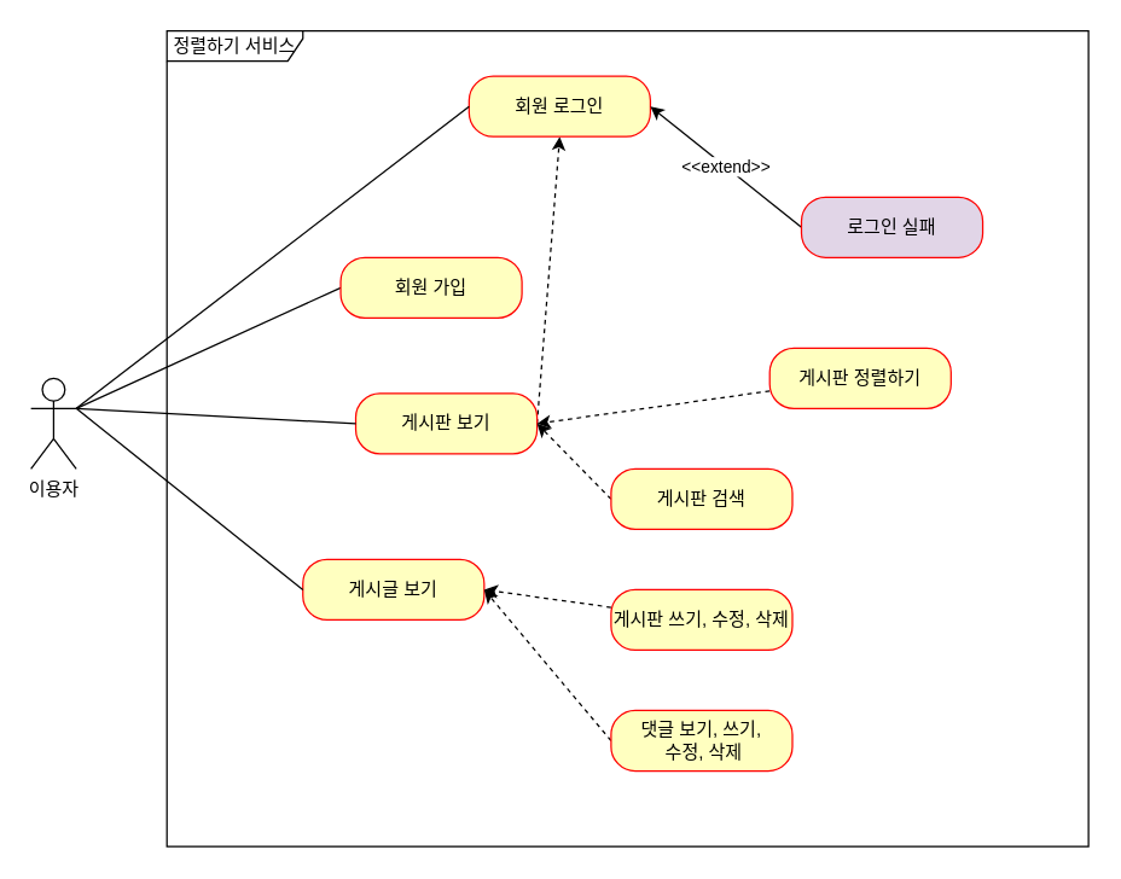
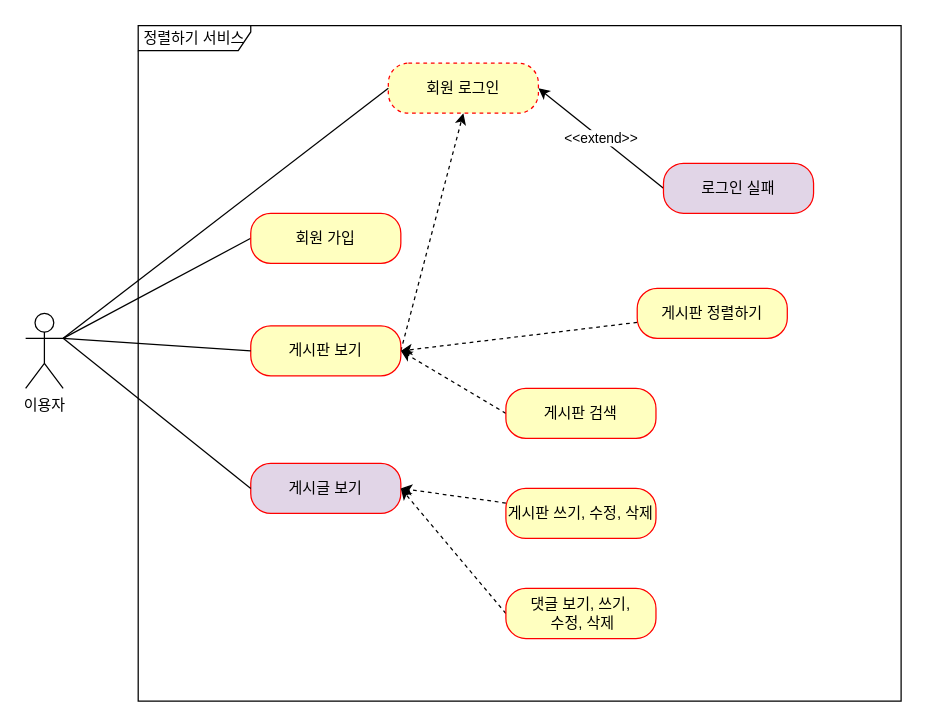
- <mxCell id="9" value="회원 로그인" style="rounded=1;whiteSpace=wrap;html=1;arcSize=40;fontColor=#000000;fillColor=#ffffc0;strokeColor=#ff0000;" vertex="1" parent="1"><mxGeometry x="310" y="50" width="120" height="40" as="geometry" /></mxCell>
+ <mxCell id="9" value="회원 로그인" style="rounded=1;whiteSpace=wrap;html=1;arcSize=40;fontColor=#000000;fillColor=#ffffc0;strokeColor=#ff0000;dashed=1;" vertex="1" parent="1"><mxGeometry x="310" y="50" width="120" height="40" as="geometry" /></mxCell>
- <mxCell id="5" value="회원 가입" style="rounded=1;whiteSpace=wrap;html=1;arcSize=40;fontColor=#000000;fillColor=#ffffc0;strokeColor=#ff0000;" vertex="1" parent="1"><mxGeometry x="225" y="170" width="120" height="40" as="geometry" /></mxCell>
+ <mxCell id="5" value="회원 가입" style="rounded=1;whiteSpace=wrap;html=1;arcSize=40;fontColor=#000000;fillColor=#ffffc0;strokeColor=#ff0000;" vertex="1" parent="1"><mxGeometry x="200" y="170" width="120" height="40" as="geometry" /></mxCell>
- <mxCell id="7" value="게시판 보기" style="rounded=1;whiteSpace=wrap;html=1;arcSize=40;fontColor=#000000;fillColor=#ffffc0;strokeColor=#ff0000;" vertex="1" parent="1"><mxGeometry x="235" y="260" width="120" height="40" as="geometry" /></mxCell>
+ <mxCell id="7" value="게시판 보기" style="rounded=1;whiteSpace=wrap;html=1;arcSize=40;fontColor=#000000;fillColor=#ffffc0;strokeColor=#ff0000;" vertex="1" parent="1"><mxGeometry x="200" y="260" width="120" height="40" as="geometry" /></mxCell>
- <mxCell id="8" value="게시글 보기" style="rounded=1;whiteSpace=wrap;html=1;arcSize=40;fontColor=#000000;fillColor=#ffffc0;strokeColor=#ff0000;" vertex="1" parent="1"><mxGeometry x="200" y="370" width="120" height="40" as="geometry" /></mxCell>
+ <mxCell id="8" value="게시글 보기" style="rounded=1;whiteSpace=wrap;html=1;arcSize=40;fontColor=#000000;fillColor=#e1d5e7;strokeColor=#ff0000;" vertex="1" parent="1"><mxGeometry x="200" y="370" width="120" height="40" as="geometry" /></mxCell>
